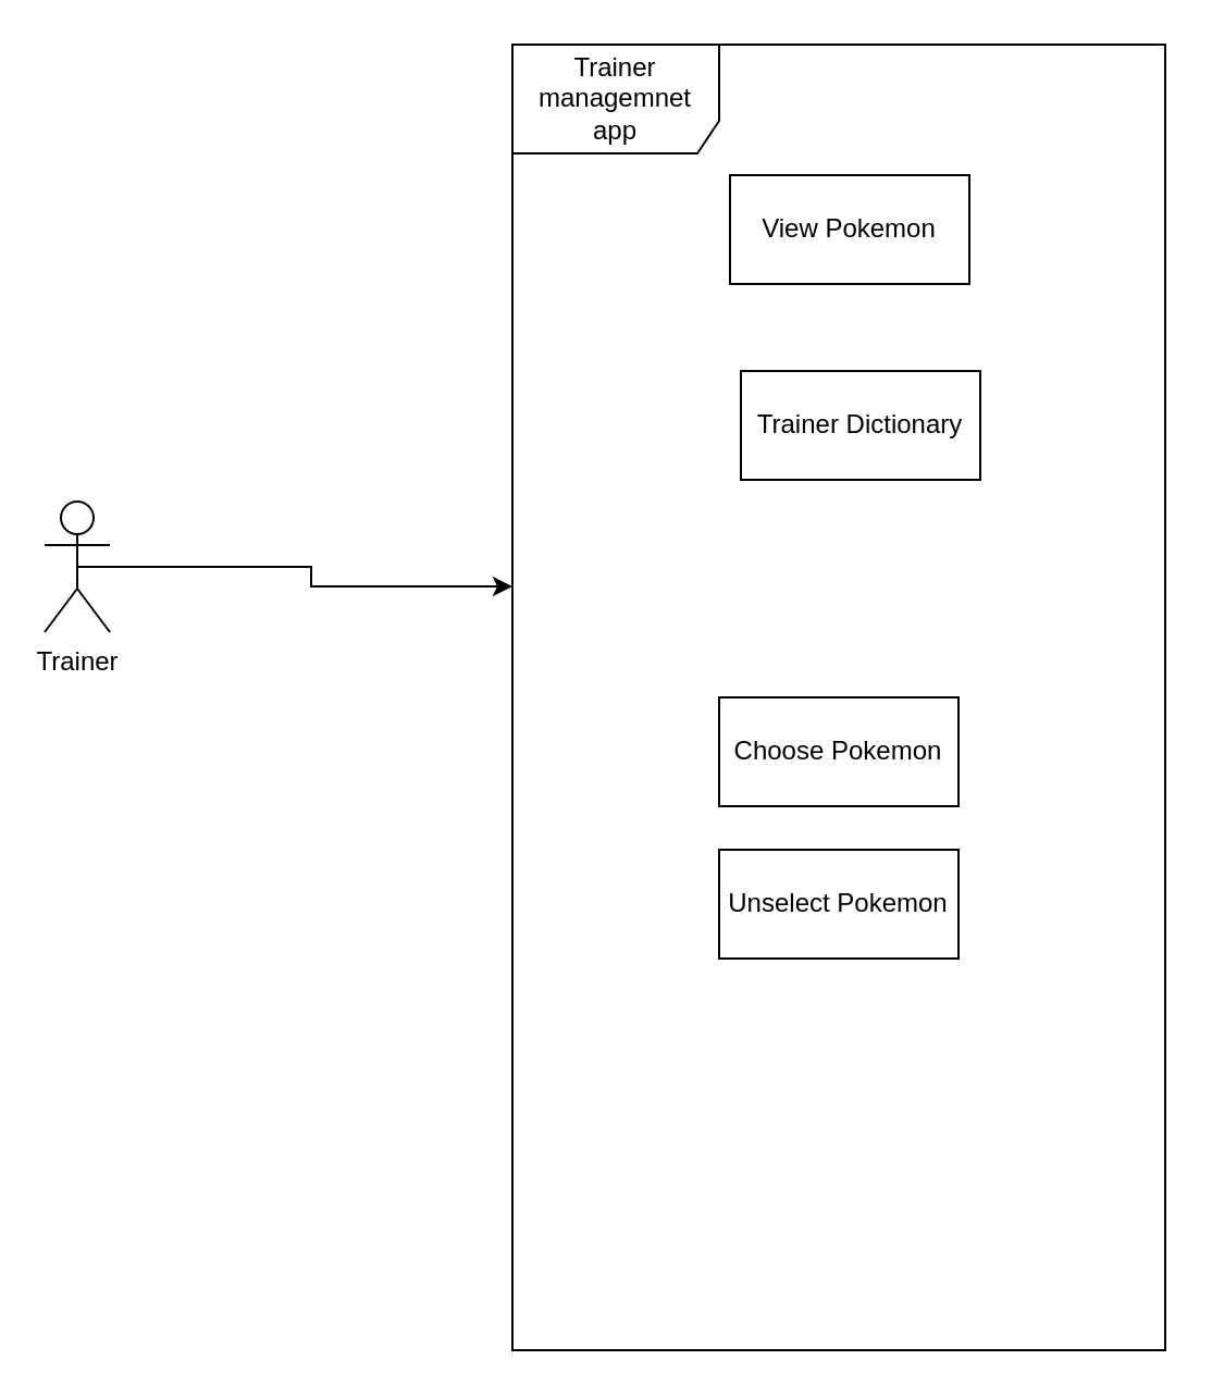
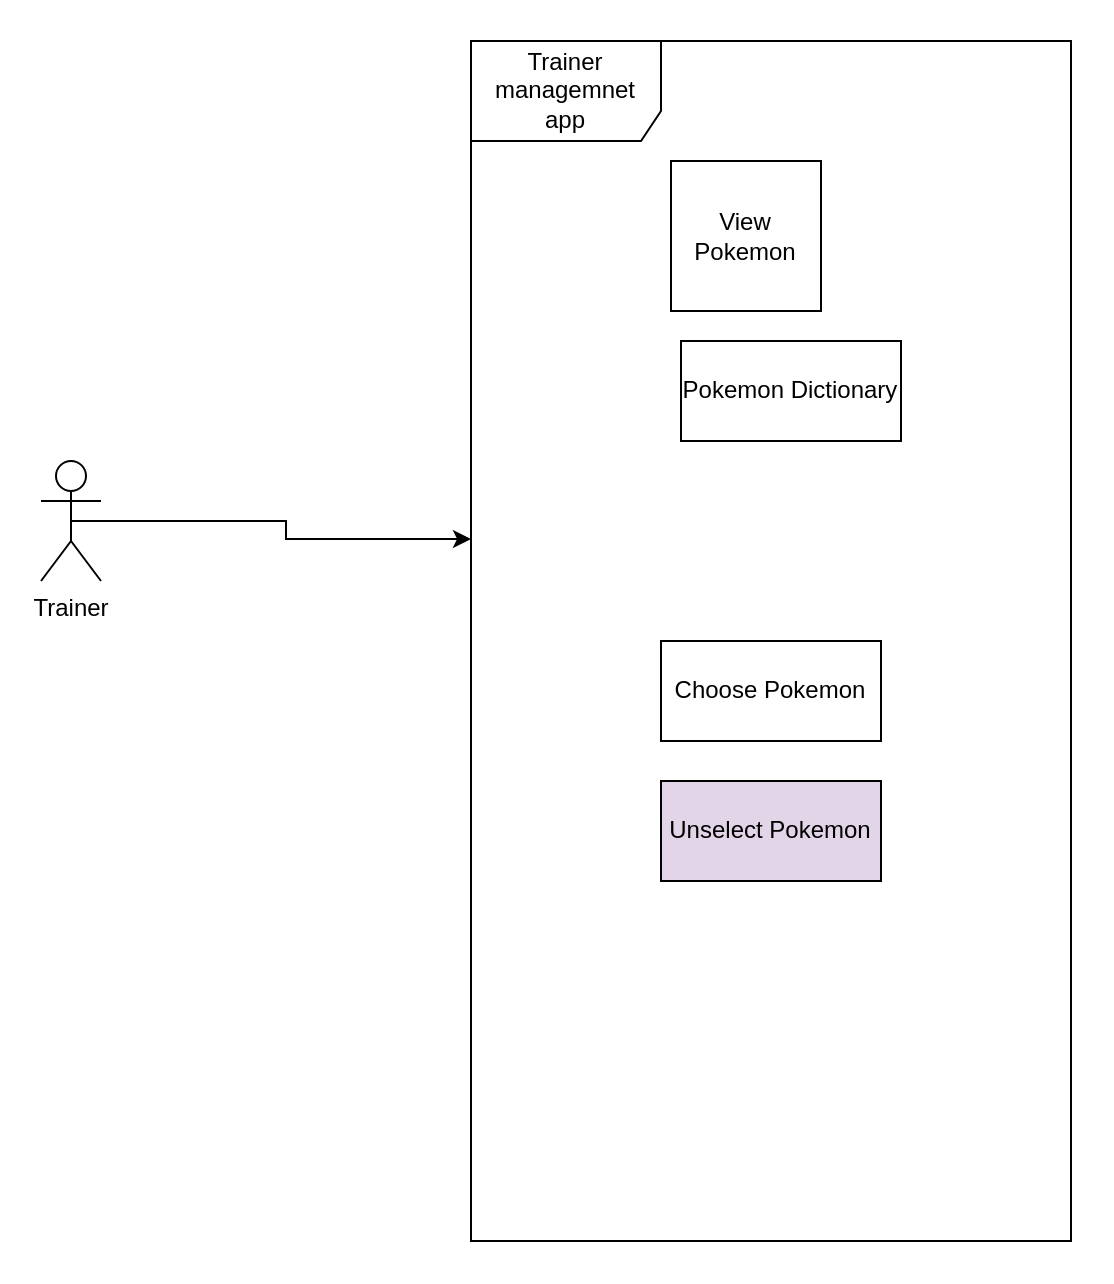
- <mxCell id="5" value="View Pokemon" style="html=1;whiteSpace=wrap;" vertex="1" parent="1"><mxGeometry x="335" y="80" width="110" height="50" as="geometry" /></mxCell>
+ <mxCell id="5" value="View Pokemon" style="html=1;whiteSpace=wrap;" vertex="1" parent="1"><mxGeometry x="335" y="80" width="75" height="75" as="geometry" /></mxCell>
- <mxCell id="6" value="Trainer Dictionary" style="html=1;whiteSpace=wrap;" vertex="1" parent="1"><mxGeometry x="340" y="170" width="110" height="50" as="geometry" /></mxCell>
+ <mxCell id="6" value="Pokemon Dictionary" style="html=1;whiteSpace=wrap;" vertex="1" parent="1"><mxGeometry x="340" y="170" width="110" height="50" as="geometry" /></mxCell>
- <mxCell id="8" value="Unselect Pokemon" style="html=1;whiteSpace=wrap;" vertex="1" parent="1"><mxGeometry x="330" y="390" width="110" height="50" as="geometry" /></mxCell>
+ <mxCell id="8" value="Unselect Pokemon" style="html=1;whiteSpace=wrap;fillColor=#e1d5e7;" vertex="1" parent="1"><mxGeometry x="330" y="390" width="110" height="50" as="geometry" /></mxCell>
